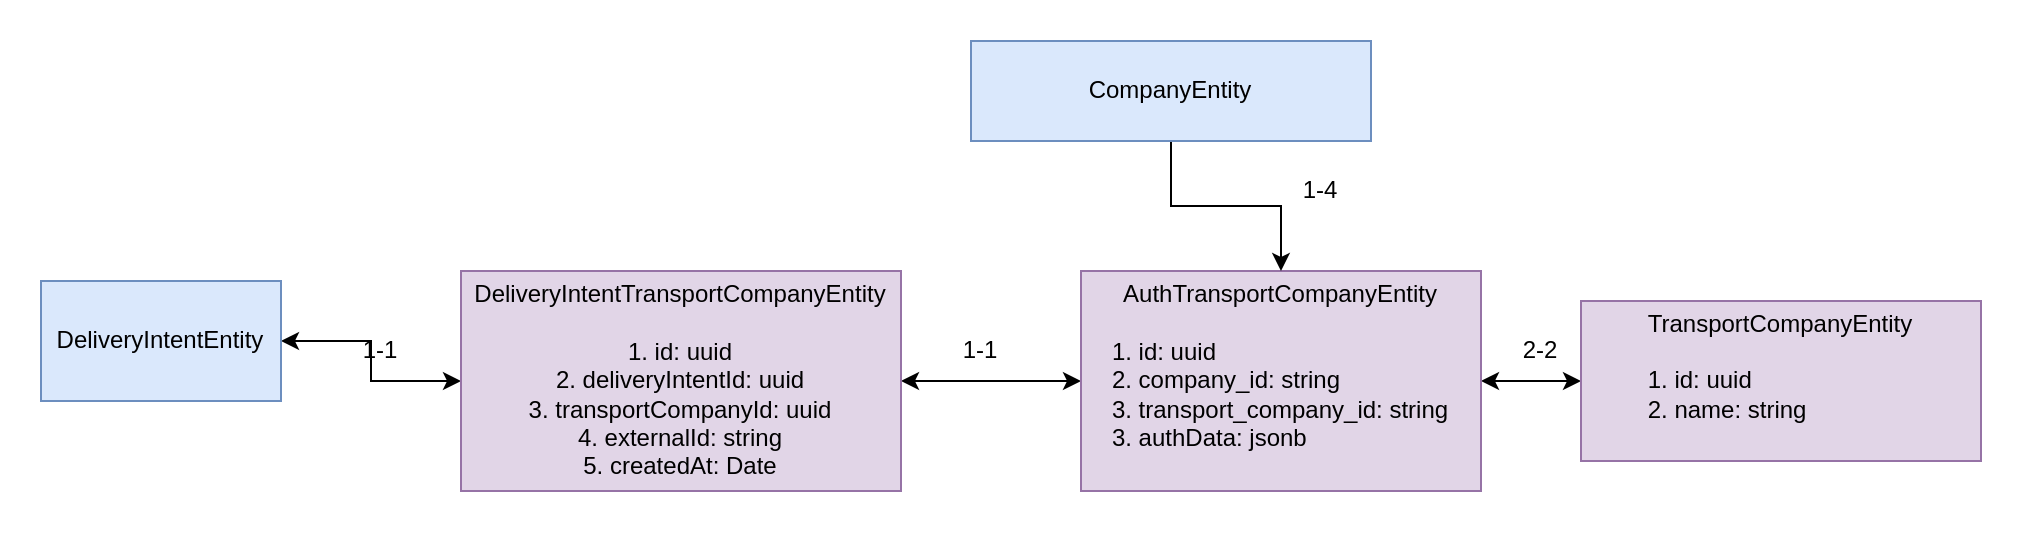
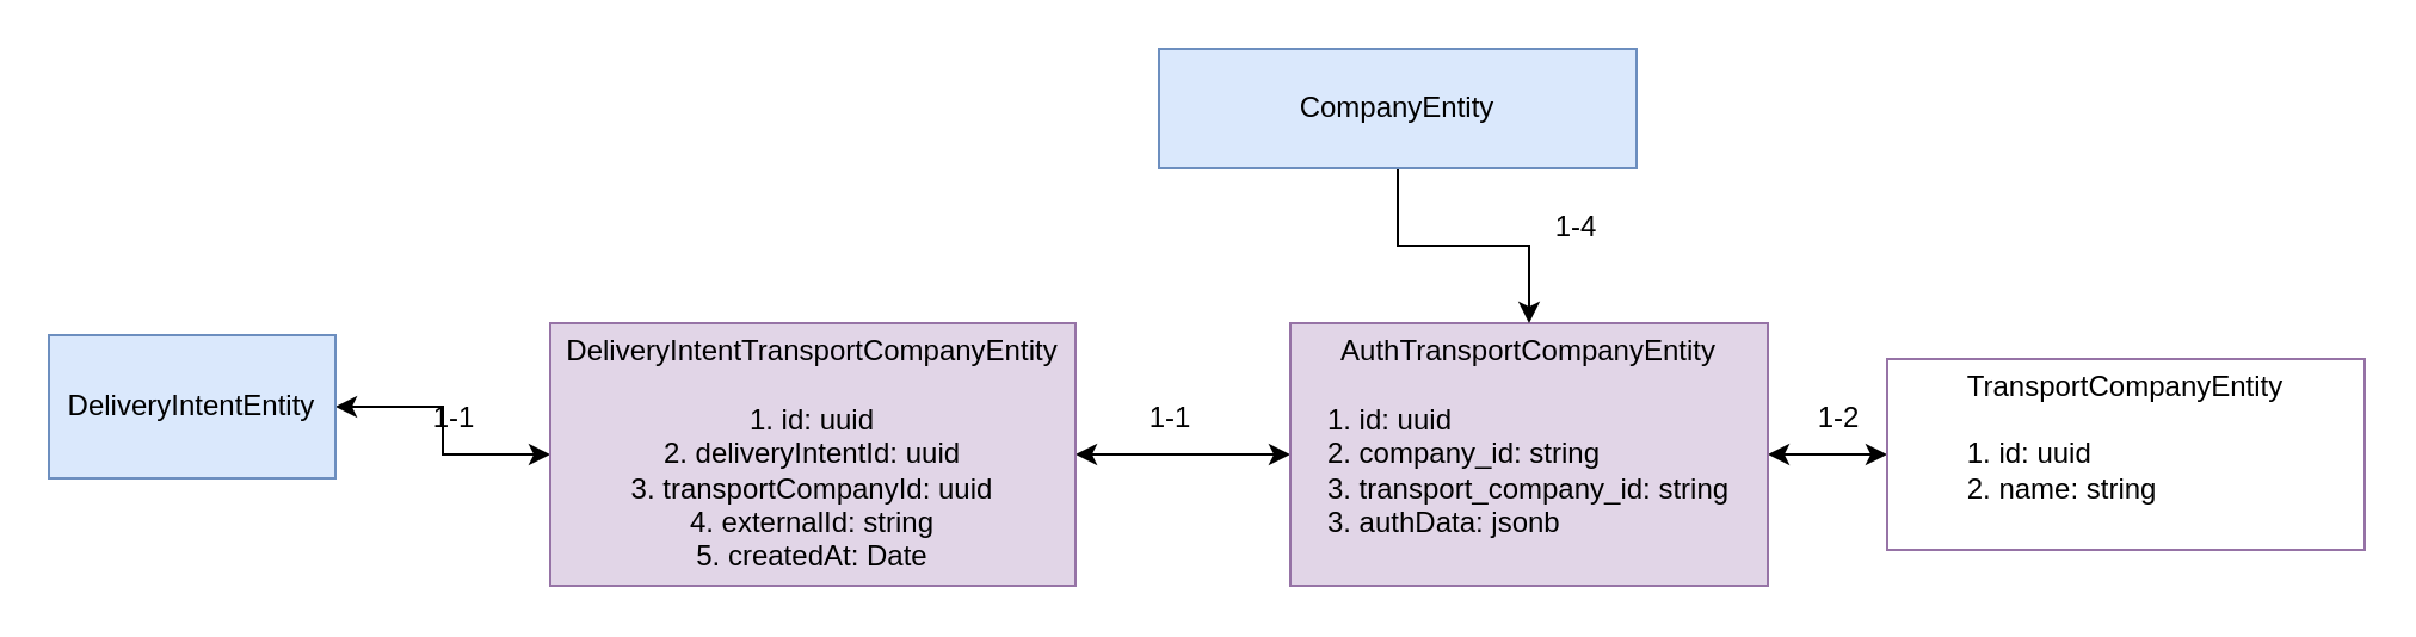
- <mxCell id="14" value="2-2" style="text;html=1;align=center;verticalAlign=middle;whiteSpace=wrap;rounded=0;" vertex="1" parent="1"><mxGeometry x="740" y="160" width="60" height="30" as="geometry" /></mxCell>
+ <mxCell id="14" value="1-2" style="text;html=1;align=center;verticalAlign=middle;whiteSpace=wrap;rounded=0;" vertex="1" parent="1"><mxGeometry x="740" y="160" width="60" height="30" as="geometry" /></mxCell>
- <mxCell id="13" value="TransportCompanyEntity&lt;div&gt;&lt;div style=&quot;text-align: left;&quot;&gt;&lt;br&gt;&lt;/div&gt;&lt;div style=&quot;text-align: left;&quot;&gt;1. id: uuid&lt;/div&gt;&lt;div style=&quot;text-align: left;&quot;&gt;2. name: string&lt;/div&gt;&lt;div&gt;&lt;br&gt;&lt;/div&gt;&lt;/div&gt;" style="rounded=0;whiteSpace=wrap;html=1;fillColor=#e1d5e7;strokeColor=#9673a6;" vertex="1" parent="1"><mxGeometry x="790" y="150" width="200" height="80" as="geometry" /></mxCell>
+ <mxCell id="13" value="TransportCompanyEntity&lt;div&gt;&lt;div style=&quot;text-align: left;&quot;&gt;&lt;br&gt;&lt;/div&gt;&lt;div style=&quot;text-align: left;&quot;&gt;1. id: uuid&lt;/div&gt;&lt;div style=&quot;text-align: left;&quot;&gt;2. name: string&lt;/div&gt;&lt;div&gt;&lt;br&gt;&lt;/div&gt;&lt;/div&gt;" style="rounded=0;whiteSpace=wrap;html=1;fillColor=#ffffff;strokeColor=#9673a6;" vertex="1" parent="1"><mxGeometry x="790" y="150" width="200" height="80" as="geometry" /></mxCell>
